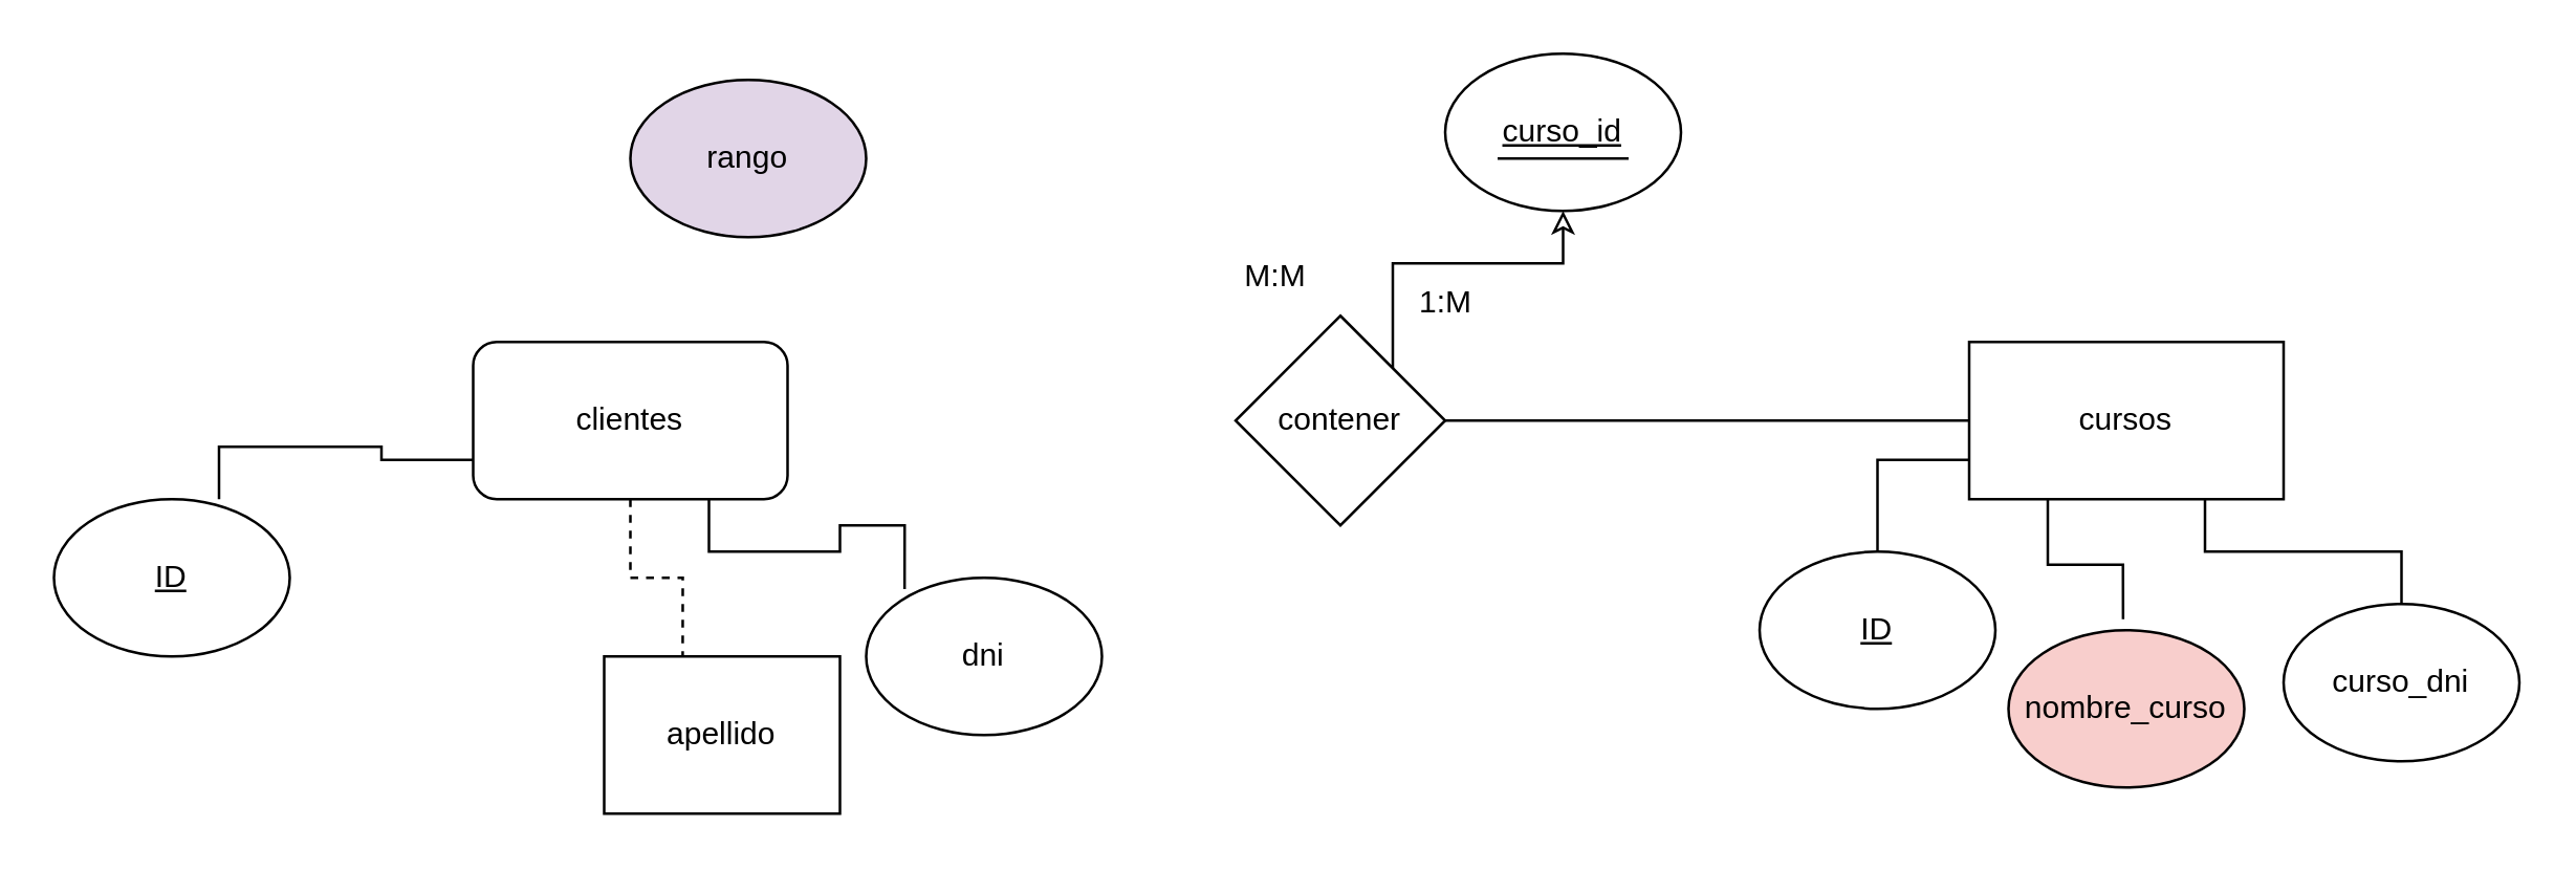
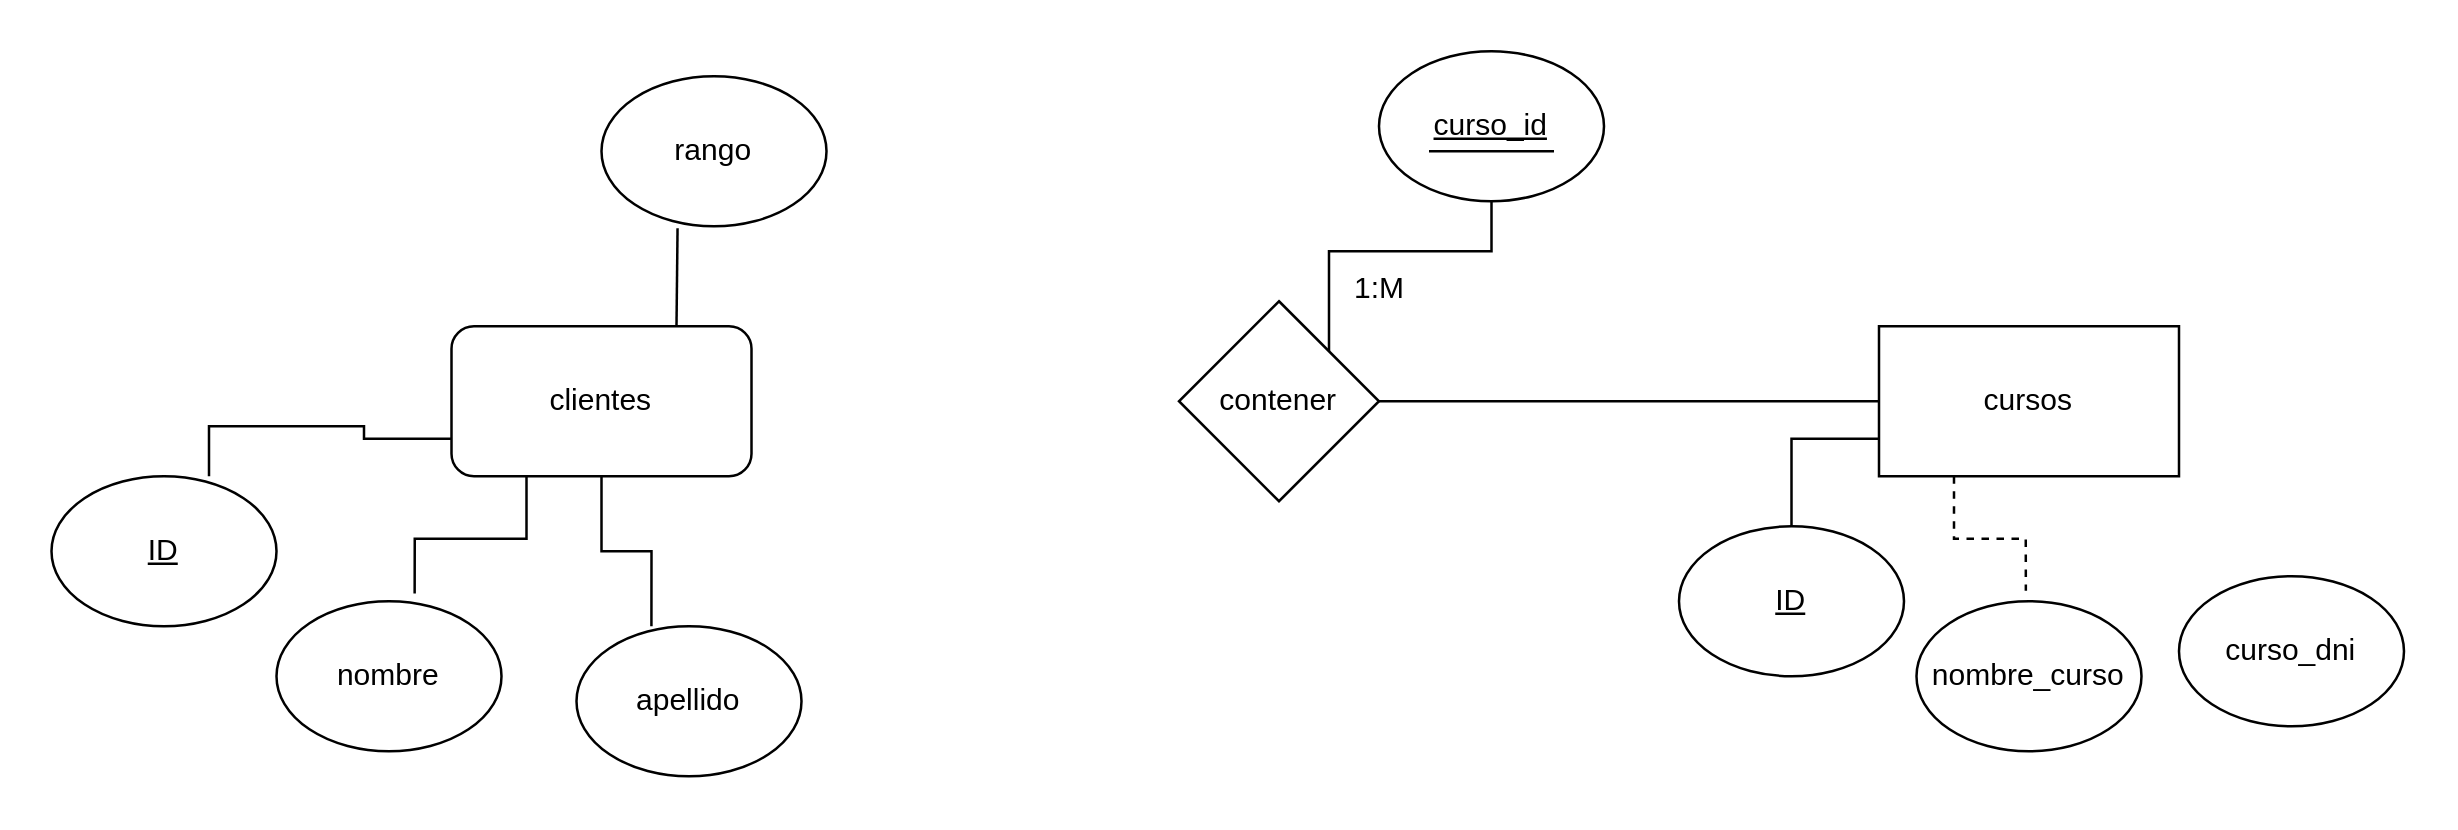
- <mxCell id="8" value="rango" style="ellipse;whiteSpace=wrap;html=1;fillColor=#e1d5e7;" vertex="1" parent="2"><mxGeometry x="220" width="90" height="60" as="geometry" /></mxCell>
+ <mxCell id="8" value="rango" style="ellipse;whiteSpace=wrap;html=1;" vertex="1" parent="2"><mxGeometry x="220" width="90" height="60" as="geometry" /></mxCell>
- <mxCell id="23" style="edgeStyle=orthogonalEdgeStyle;rounded=0;orthogonalLoop=1;jettySize=auto;html=1;exitX=1;exitY=0;exitDx=0;exitDy=0;entryX=0.5;entryY=1;entryDx=0;entryDy=0;endArrow=classic;endFill=0;" edge="1" parent="1" source="24" target="27"><mxGeometry relative="1" as="geometry" /></mxCell>
+ <mxCell id="23" style="edgeStyle=orthogonalEdgeStyle;rounded=0;orthogonalLoop=1;jettySize=auto;html=1;exitX=1;exitY=0;exitDx=0;exitDy=0;entryX=0.5;entryY=1;entryDx=0;entryDy=0;endArrow=none;endFill=0;" edge="1" parent="1" source="24" target="27"><mxGeometry relative="1" as="geometry" /></mxCell>
- <mxCell id="26" value="M:M" style="text;html=1;align=center;verticalAlign=middle;resizable=0;points=[];autosize=1;strokeColor=none;fillColor=none;" vertex="1" parent="1"><mxGeometry x="461" y="90" width="50" height="30" as="geometry" /></mxCell>
+ <mxCell id="13" style="edgeStyle=orthogonalEdgeStyle;rounded=0;orthogonalLoop=1;jettySize=auto;html=1;exitX=0.75;exitY=0;exitDx=0;exitDy=0;entryX=0.338;entryY=1.014;entryDx=0;entryDy=0;entryPerimeter=0;endArrow=none;endFill=0;" edge="1" parent="2" source="3" target="8"><mxGeometry relative="1" as="geometry" /></mxCell>
- <mxCell id="12" style="edgeStyle=orthogonalEdgeStyle;rounded=0;orthogonalLoop=1;jettySize=auto;html=1;exitX=0.75;exitY=1;exitDx=0;exitDy=0;entryX=0.163;entryY=0.071;entryDx=0;entryDy=0;entryPerimeter=0;endArrow=none;endFill=0;" edge="1" parent="2" source="3" target="7"><mxGeometry relative="1" as="geometry" /></mxCell>
- <mxCell id="16" style="edgeStyle=orthogonalEdgeStyle;rounded=0;orthogonalLoop=1;jettySize=auto;html=1;exitX=0.75;exitY=1;exitDx=0;exitDy=0;entryX=0.5;entryY=0;entryDx=0;entryDy=0;endArrow=none;endFill=0;" edge="1" parent="14" source="17" target="20"><mxGeometry relative="1" as="geometry" /></mxCell>
+ <mxCell id="10" style="edgeStyle=orthogonalEdgeStyle;rounded=0;orthogonalLoop=1;jettySize=auto;html=1;exitX=0.25;exitY=1;exitDx=0;exitDy=0;entryX=0.614;entryY=-0.052;entryDx=0;entryDy=0;entryPerimeter=0;endArrow=none;endFill=0;" edge="1" parent="2" source="3" target="5"><mxGeometry relative="1" as="geometry" /></mxCell>
- <mxCell id="21" style="edgeStyle=orthogonalEdgeStyle;rounded=0;orthogonalLoop=1;jettySize=auto;html=1;exitX=0.25;exitY=1;exitDx=0;exitDy=0;entryX=0.486;entryY=-0.07;entryDx=0;entryDy=0;entryPerimeter=0;endArrow=none;endFill=0;" edge="1" parent="14" source="17" target="19"><mxGeometry relative="1" as="geometry" /></mxCell>
+ <mxCell id="21" style="edgeStyle=orthogonalEdgeStyle;rounded=0;orthogonalLoop=1;jettySize=auto;html=1;exitX=0.25;exitY=1;exitDx=0;exitDy=0;entryX=0.486;entryY=-0.07;entryDx=0;entryDy=0;entryPerimeter=0;endArrow=none;endFill=0;dashed=1;" edge="1" parent="14" source="17" target="19"><mxGeometry relative="1" as="geometry" /></mxCell>
- <mxCell id="11" style="edgeStyle=orthogonalEdgeStyle;rounded=0;orthogonalLoop=1;jettySize=auto;html=1;exitX=0.5;exitY=1;exitDx=0;exitDy=0;entryX=0.333;entryY=0;entryDx=0;entryDy=0;entryPerimeter=0;endArrow=none;endFill=0;dashed=1;" edge="1" parent="2" source="3" target="6"><mxGeometry relative="1" as="geometry" /></mxCell>
+ <mxCell id="11" style="edgeStyle=orthogonalEdgeStyle;rounded=0;orthogonalLoop=1;jettySize=auto;html=1;exitX=0.5;exitY=1;exitDx=0;exitDy=0;entryX=0.333;entryY=0;entryDx=0;entryDy=0;entryPerimeter=0;endArrow=none;endFill=0;" edge="1" parent="2" source="3" target="6"><mxGeometry relative="1" as="geometry" /></mxCell>
- <mxCell id="7" value="dni" style="ellipse;whiteSpace=wrap;html=1;" vertex="1" parent="2"><mxGeometry x="310" y="190" width="90" height="60" as="geometry" /></mxCell>
+ <mxCell id="5" value="nombre" style="ellipse;whiteSpace=wrap;html=1;" vertex="1" parent="2"><mxGeometry x="90" y="210" width="90" height="60" as="geometry" /></mxCell>
- <mxCell id="19" value="nombre_curso" style="ellipse;whiteSpace=wrap;html=1;fillColor=#f8cecc;" vertex="1" parent="14"><mxGeometry x="95" y="110" width="90" height="60" as="geometry" /></mxCell>
+ <mxCell id="19" value="nombre_curso" style="ellipse;whiteSpace=wrap;html=1;" vertex="1" parent="14"><mxGeometry x="95" y="110" width="90" height="60" as="geometry" /></mxCell>
- <mxCell id="6" value="apellido" style="whiteSpace=wrap;html=1;rounded=0;" vertex="1" parent="2"><mxGeometry x="210" y="220" width="90" height="60" as="geometry" /></mxCell>
+ <mxCell id="6" value="apellido" style="ellipse;whiteSpace=wrap;html=1;" vertex="1" parent="2"><mxGeometry x="210" y="220" width="90" height="60" as="geometry" /></mxCell>
